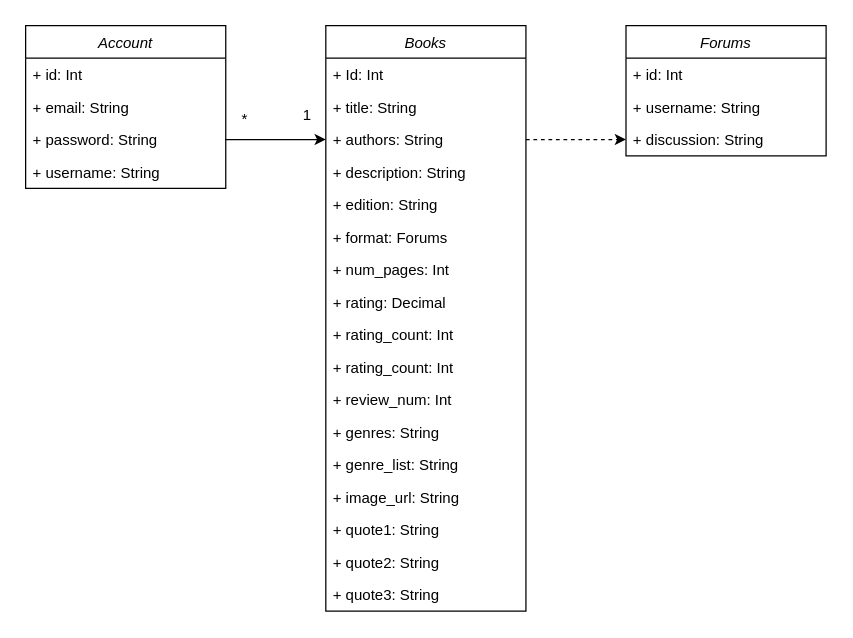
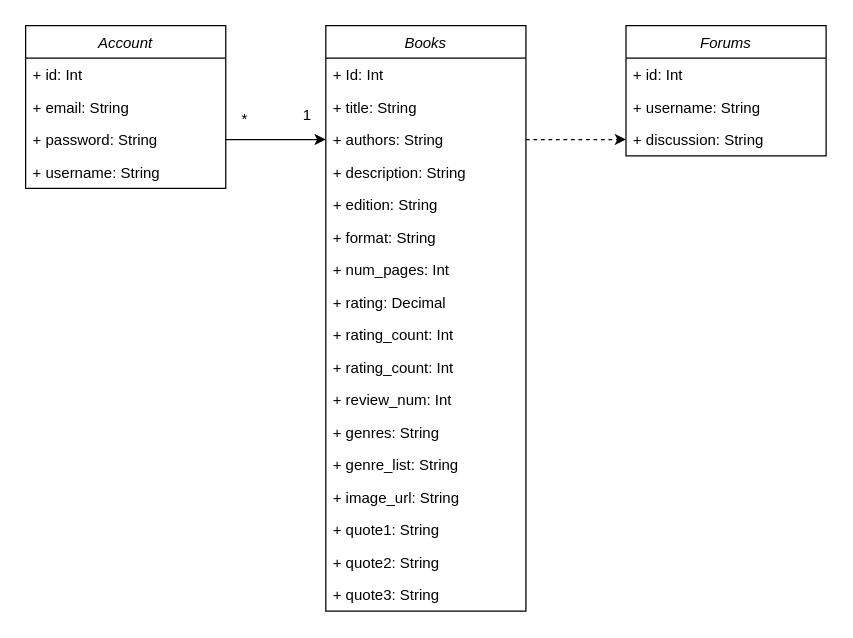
- <mxCell id="12" value="+ format: Forums" style="text;align=left;verticalAlign=top;spacingLeft=4;spacingRight=4;overflow=hidden;rotatable=0;points=[[0,0.5],[1,0.5]];portConstraint=eastwest;rounded=0;shadow=0;html=0;" vertex="1" parent="6"><mxGeometry y="156" width="160" height="26" as="geometry" /></mxCell>
+ <mxCell id="12" value="+ format: String" style="text;align=left;verticalAlign=top;spacingLeft=4;spacingRight=4;overflow=hidden;rotatable=0;points=[[0,0.5],[1,0.5]];portConstraint=eastwest;rounded=0;shadow=0;html=0;" vertex="1" parent="6"><mxGeometry y="156" width="160" height="26" as="geometry" /></mxCell>
